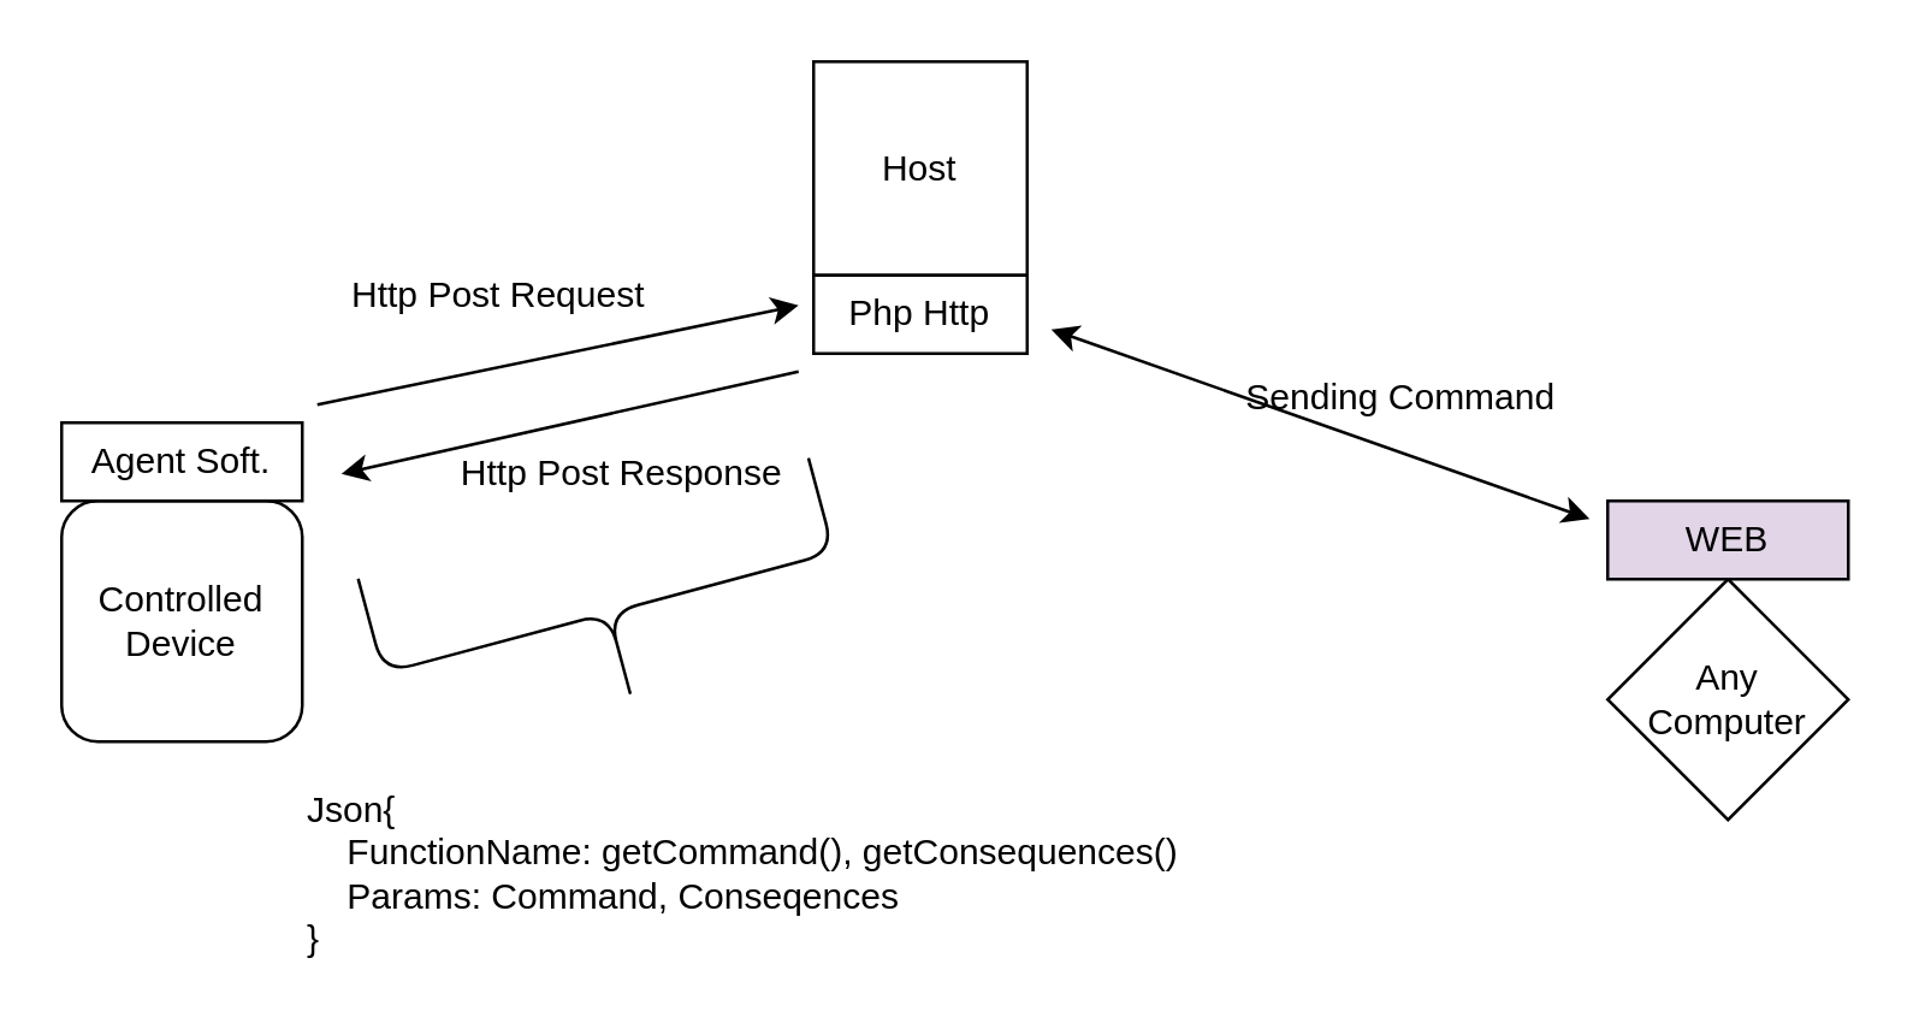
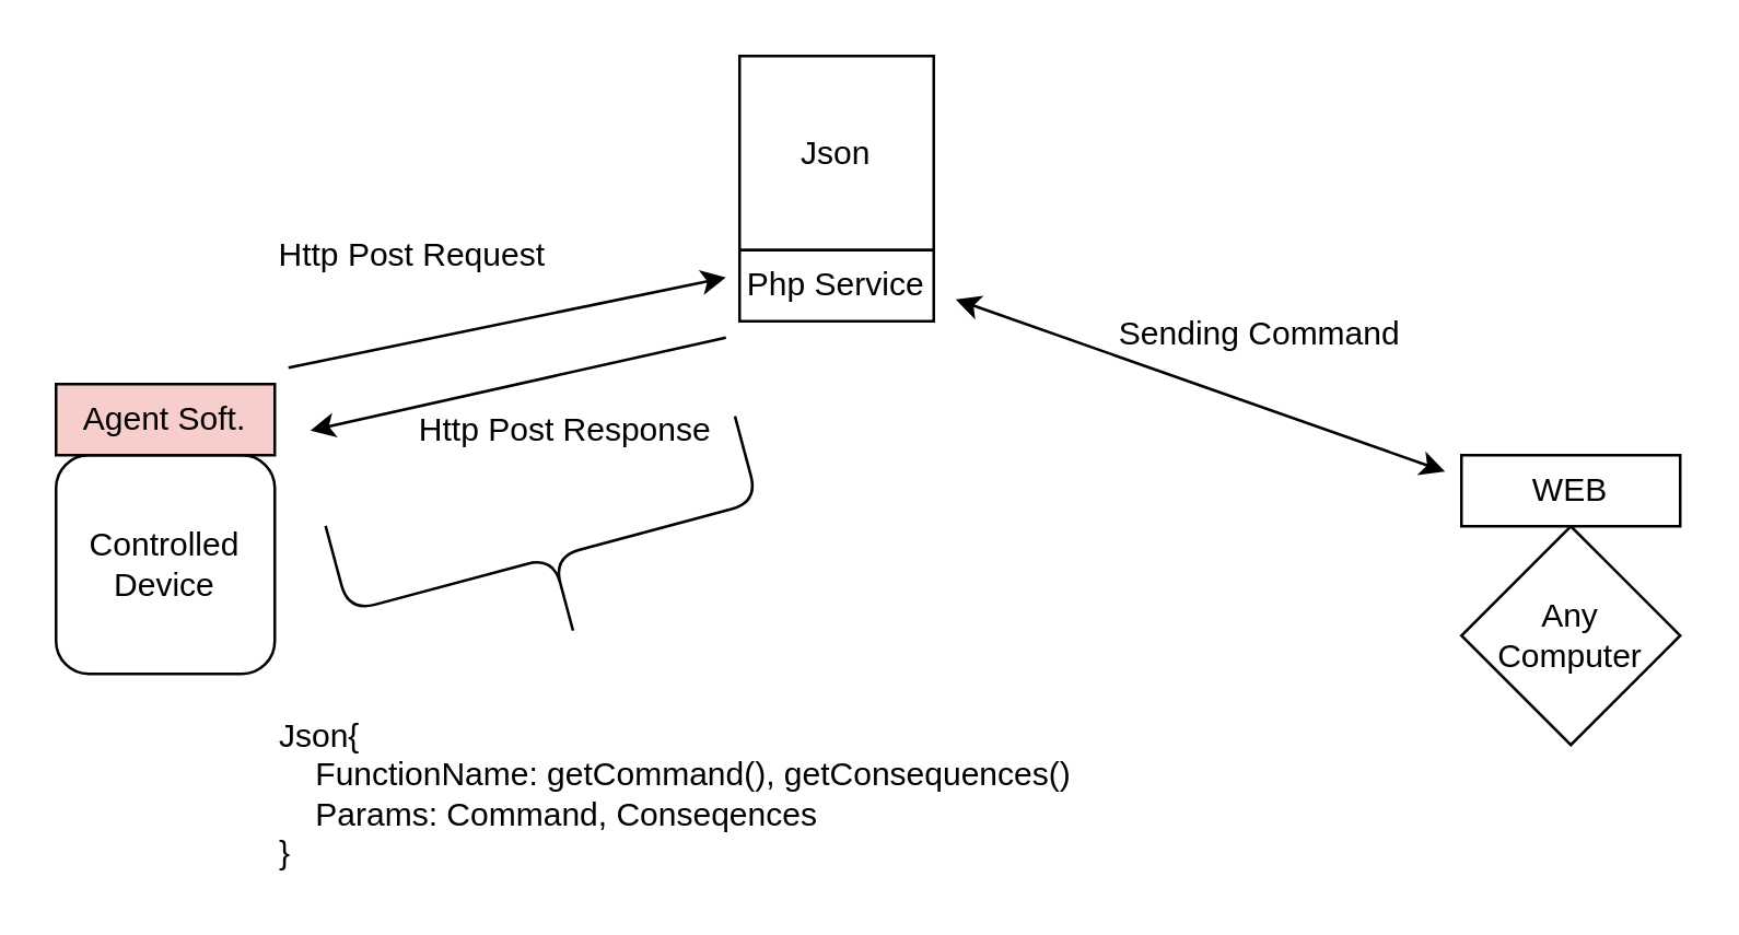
- <mxCell id="2" value="Host" style="whiteSpace=wrap;html=1;aspect=fixed;" parent="1" vertex="1"><mxGeometry x="270" y="20" width="71" height="71" as="geometry" /></mxCell>
+ <mxCell id="2" value="Json" style="whiteSpace=wrap;html=1;aspect=fixed;" parent="1" vertex="1"><mxGeometry x="270" y="20" width="71" height="71" as="geometry" /></mxCell>
- <mxCell id="10" value="Http Post Request" style="text;html=1;align=center;verticalAlign=middle;resizable=0;points=[];autosize=1;" parent="1" vertex="1"><mxGeometry x="111" y="89" width="107" height="18" as="geometry" /></mxCell>
+ <mxCell id="10" value="Http Post Request" style="text;html=1;align=center;verticalAlign=middle;resizable=0;points=[];autosize=1;" parent="1" vertex="1"><mxGeometry x="96" y="84" width="107" height="18" as="geometry" /></mxCell>
- <mxCell id="3" value="Php Http" style="rounded=0;whiteSpace=wrap;html=1;" parent="1" vertex="1"><mxGeometry x="270" y="91" width="71" height="26" as="geometry" /></mxCell>
+ <mxCell id="3" value="Php Service" style="rounded=0;whiteSpace=wrap;html=1;" parent="1" vertex="1"><mxGeometry x="270" y="91" width="71" height="26" as="geometry" /></mxCell>
- <mxCell id="13" value="Sending Command" style="text;html=1;align=center;verticalAlign=middle;resizable=0;points=[];autosize=1;" parent="1" vertex="1"><mxGeometry x="408" y="123" width="113" height="18" as="geometry" /></mxCell>
+ <mxCell id="13" value="Sending Command" style="text;html=1;align=center;verticalAlign=middle;resizable=0;points=[];autosize=1;" parent="1" vertex="1"><mxGeometry x="403" y="113" width="113" height="18" as="geometry" /></mxCell>
- <mxCell id="6" value="Agent Soft." style="rounded=0;whiteSpace=wrap;html=1;" parent="1" vertex="1"><mxGeometry x="20" y="140" width="80" height="26" as="geometry" /></mxCell>
+ <mxCell id="6" value="Agent Soft." style="rounded=0;whiteSpace=wrap;html=1;fillColor=#f8cecc;" parent="1" vertex="1"><mxGeometry x="20" y="140" width="80" height="26" as="geometry" /></mxCell>
- <mxCell id="11" value="WEB" style="rounded=0;whiteSpace=wrap;html=1;fillColor=#e1d5e7;" parent="1" vertex="1"><mxGeometry x="534" y="166" width="80" height="26" as="geometry" /></mxCell>
+ <mxCell id="11" value="WEB" style="rounded=0;whiteSpace=wrap;html=1;" parent="1" vertex="1"><mxGeometry x="534" y="166" width="80" height="26" as="geometry" /></mxCell>
